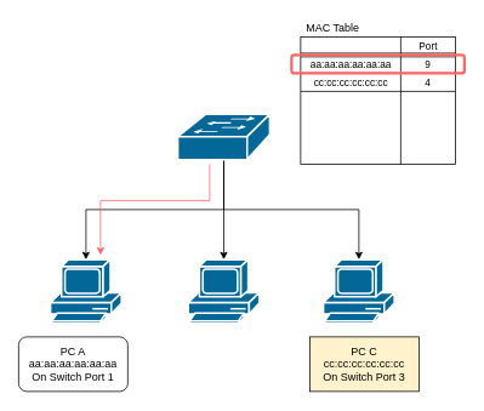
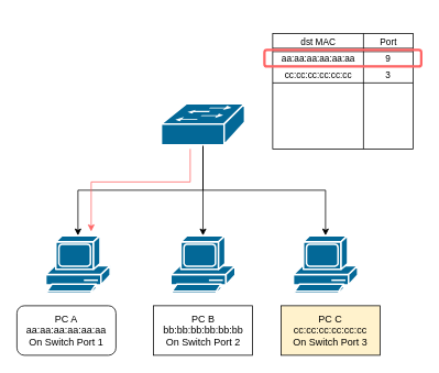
- <mxCell id="13" value="MAC Table" style="text;html=1;align=center;verticalAlign=middle;resizable=0;points=[];autosize=1;strokeColor=none;fillColor=none;" parent="1" vertex="1"><mxGeometry x="330" y="20" width="70" height="20" as="geometry" /></mxCell>
+ <mxCell id="16" value="&lt;font style=&quot;font-size: 11px;&quot;&gt;dst MAC&lt;/font&gt;" style="text;html=1;align=center;verticalAlign=middle;resizable=0;points=[];autosize=1;strokeColor=none;fillColor=none;" parent="1" vertex="1"><mxGeometry x="355" y="40" width="60" height="20" as="geometry" /></mxCell>
- <mxCell id="26" value="4" style="text;html=1;strokeColor=none;fillColor=none;align=center;verticalAlign=middle;whiteSpace=wrap;rounded=0;fontSize=11;fontColor=#000000;labelBackgroundColor=none;" parent="1" vertex="1"><mxGeometry x="440" y="80" width="60" height="20" as="geometry" /></mxCell>
+ <mxCell id="26" value="3" style="text;html=1;strokeColor=none;fillColor=none;align=center;verticalAlign=middle;whiteSpace=wrap;rounded=0;fontSize=11;fontColor=#000000;labelBackgroundColor=none;" parent="1" vertex="1"><mxGeometry x="440" y="80" width="60" height="20" as="geometry" /></mxCell>
+ <mxCell id="10" value="PC B&lt;br&gt;bb:bb:bb:bb:bb:bb&lt;br&gt;On Switch Port 2" style="rounded=0;whiteSpace=wrap;html=1;" parent="1" vertex="1"><mxGeometry x="185.5" y="370" width="120" height="60" as="geometry" /></mxCell>
